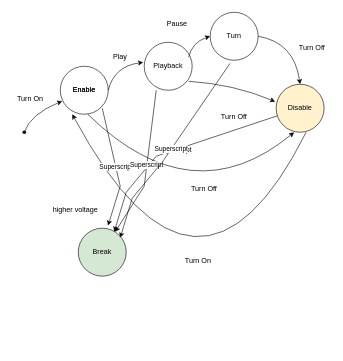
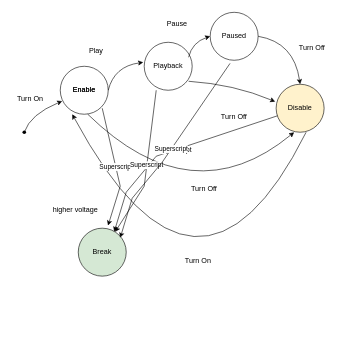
- <mxCell id="14" value="Turn" style="text;html=1;align=center;verticalAlign=middle;whiteSpace=wrap;rounded=0;" parent="1" vertex="1"><mxGeometry x="360" y="45" width="60" height="30" as="geometry" /></mxCell>
+ <mxCell id="14" value="Paused" style="text;html=1;align=center;verticalAlign=middle;whiteSpace=wrap;rounded=0;" parent="1" vertex="1"><mxGeometry x="360" y="45" width="60" height="30" as="geometry" /></mxCell>
- <mxCell id="11" value="Play" style="text;html=1;align=center;verticalAlign=middle;whiteSpace=wrap;rounded=0;" parent="1" vertex="1"><mxGeometry x="170" y="80" width="60" height="30" as="geometry" /></mxCell>
+ <mxCell id="11" value="Play" style="text;html=1;align=center;verticalAlign=middle;whiteSpace=wrap;rounded=0;" parent="1" vertex="1"><mxGeometry x="130" y="70" width="60" height="30" as="geometry" /></mxCell>
